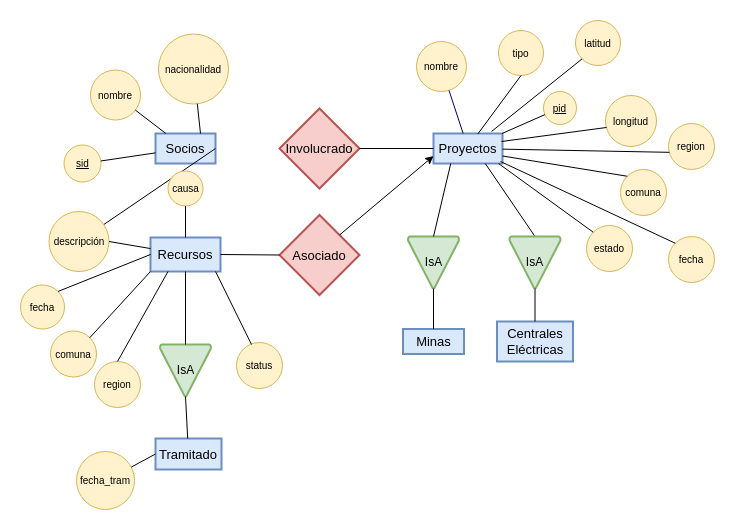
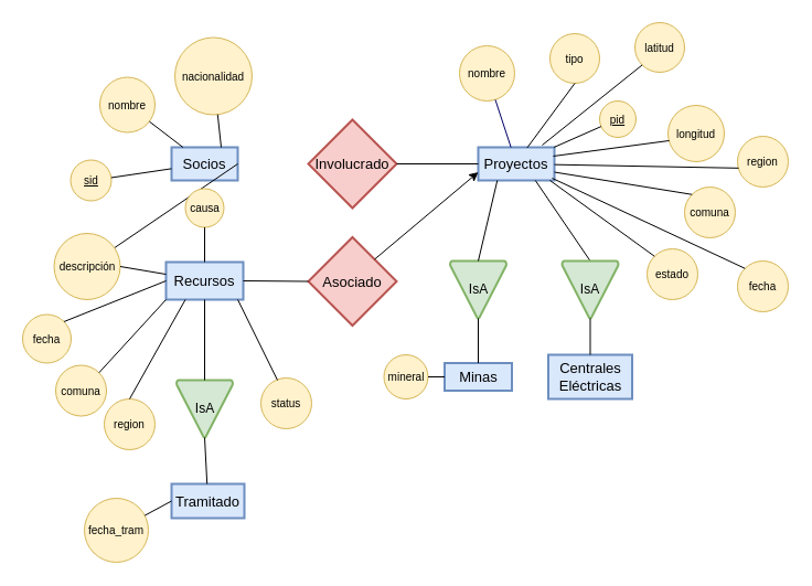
+ <mxCell id="28" value="mineral" style="ellipse;whiteSpace=wrap;html=1;aspect=fixed;fontSize=10;fillColor=#fff2cc;strokeColor=#d6b656;" vertex="1" parent="1"><mxGeometry x="347.5" y="321" width="40" height="40" as="geometry" /></mxCell>
+ <mxCell id="29" style="rounded=0;html=1;endArrow=none;endFill=0;jettySize=auto;orthogonalLoop=1;fontSize=12;entryX=0;entryY=0.5;entryDx=0;entryDy=0;" edge="1" parent="1" source="28" target="25"><mxGeometry relative="1" as="geometry"><mxPoint x="387.549" y="354.811" as="sourcePoint" /><mxPoint x="380" y="369" as="targetPoint" /></mxGeometry></mxCell>
